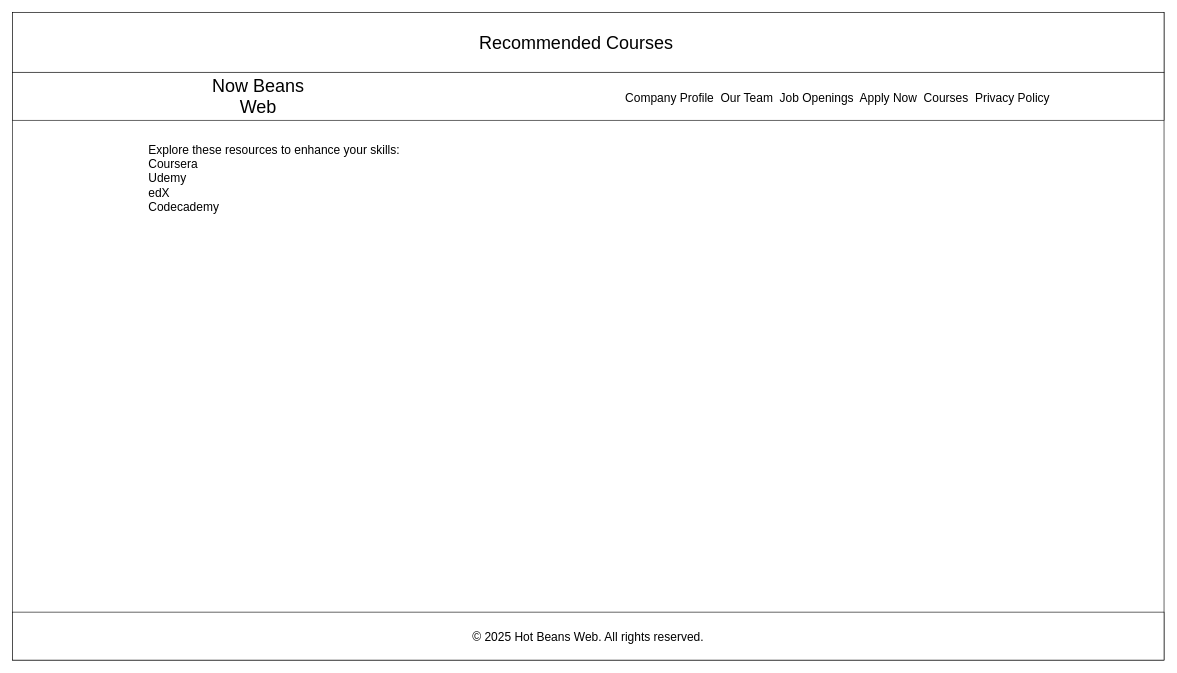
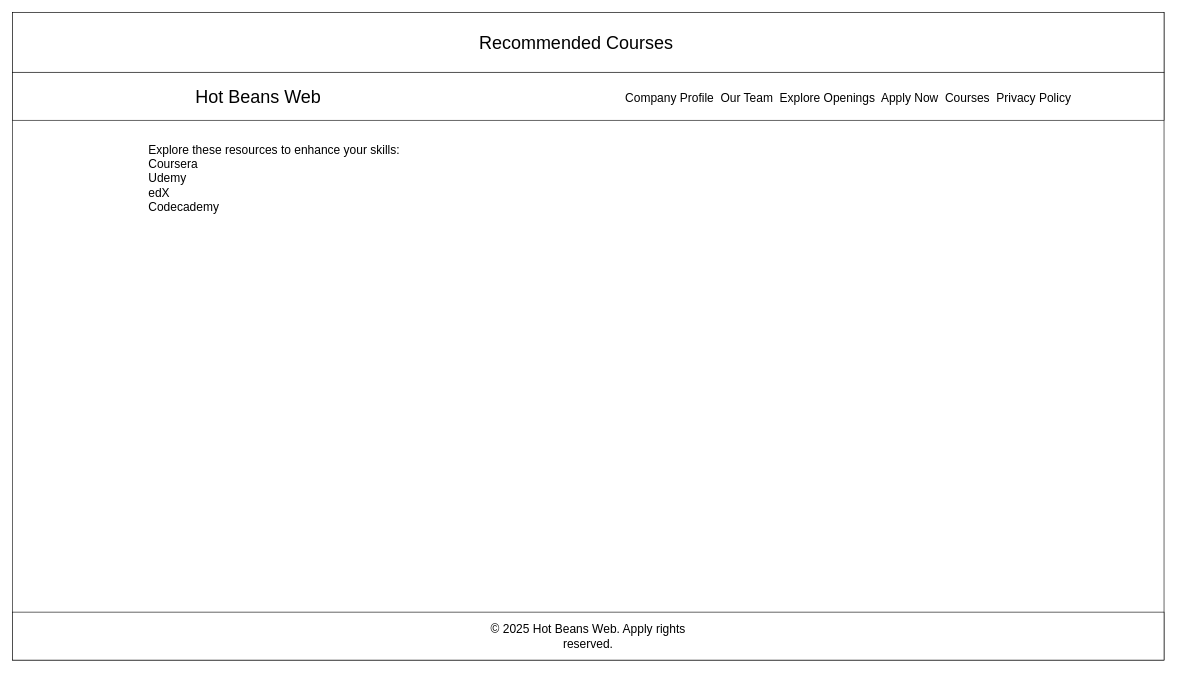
- <mxCell id="6" value="Now Beans Web" style="text;html=1;align=center;verticalAlign=middle;whiteSpace=wrap;rounded=0;fontSize=30;" parent="1" vertex="1"><mxGeometry x="320" y="120" width="220" height="80" as="geometry" /></mxCell>
+ <mxCell id="6" value="Hot Beans Web" style="text;html=1;align=center;verticalAlign=middle;whiteSpace=wrap;rounded=0;fontSize=30;" parent="1" vertex="1"><mxGeometry x="320" y="120" width="220" height="80" as="geometry" /></mxCell>
- <mxCell id="7" value="&lt;font style=&quot;font-size: 20px;&quot;&gt;Company Profile&amp;nbsp; Our Team&amp;nbsp; Job Openings&amp;nbsp; Apply Now&amp;nbsp; Courses&amp;nbsp; Privacy Policy&lt;/font&gt;" style="text;whiteSpace=wrap;html=1;fontSize=25;verticalAlign=middle;" parent="1" vertex="1"><mxGeometry x="1040" y="120" width="900" height="80" as="geometry" /></mxCell>
+ <mxCell id="7" value="&lt;font style=&quot;font-size: 20px;&quot;&gt;Company Profile&amp;nbsp; Our Team&amp;nbsp; Explore Openings&amp;nbsp; Apply Now&amp;nbsp; Courses&amp;nbsp; Privacy Policy&lt;/font&gt;" style="text;whiteSpace=wrap;html=1;fontSize=25;verticalAlign=middle;" parent="1" vertex="1"><mxGeometry x="1040" y="120" width="900" height="80" as="geometry" /></mxCell>
- <mxCell id="10" value="© 2025 Hot Beans Web. All rights reserved." style="text;whiteSpace=wrap;html=1;align=center;verticalAlign=middle;fontSize=20;" parent="1" vertex="1"><mxGeometry x="780" y="1020" width="400" height="80" as="geometry" /></mxCell>
+ <mxCell id="10" value="© 2025 Hot Beans Web. Apply rights reserved." style="text;whiteSpace=wrap;html=1;align=center;verticalAlign=middle;fontSize=20;" parent="1" vertex="1"><mxGeometry x="780" y="1020" width="400" height="80" as="geometry" /></mxCell>
